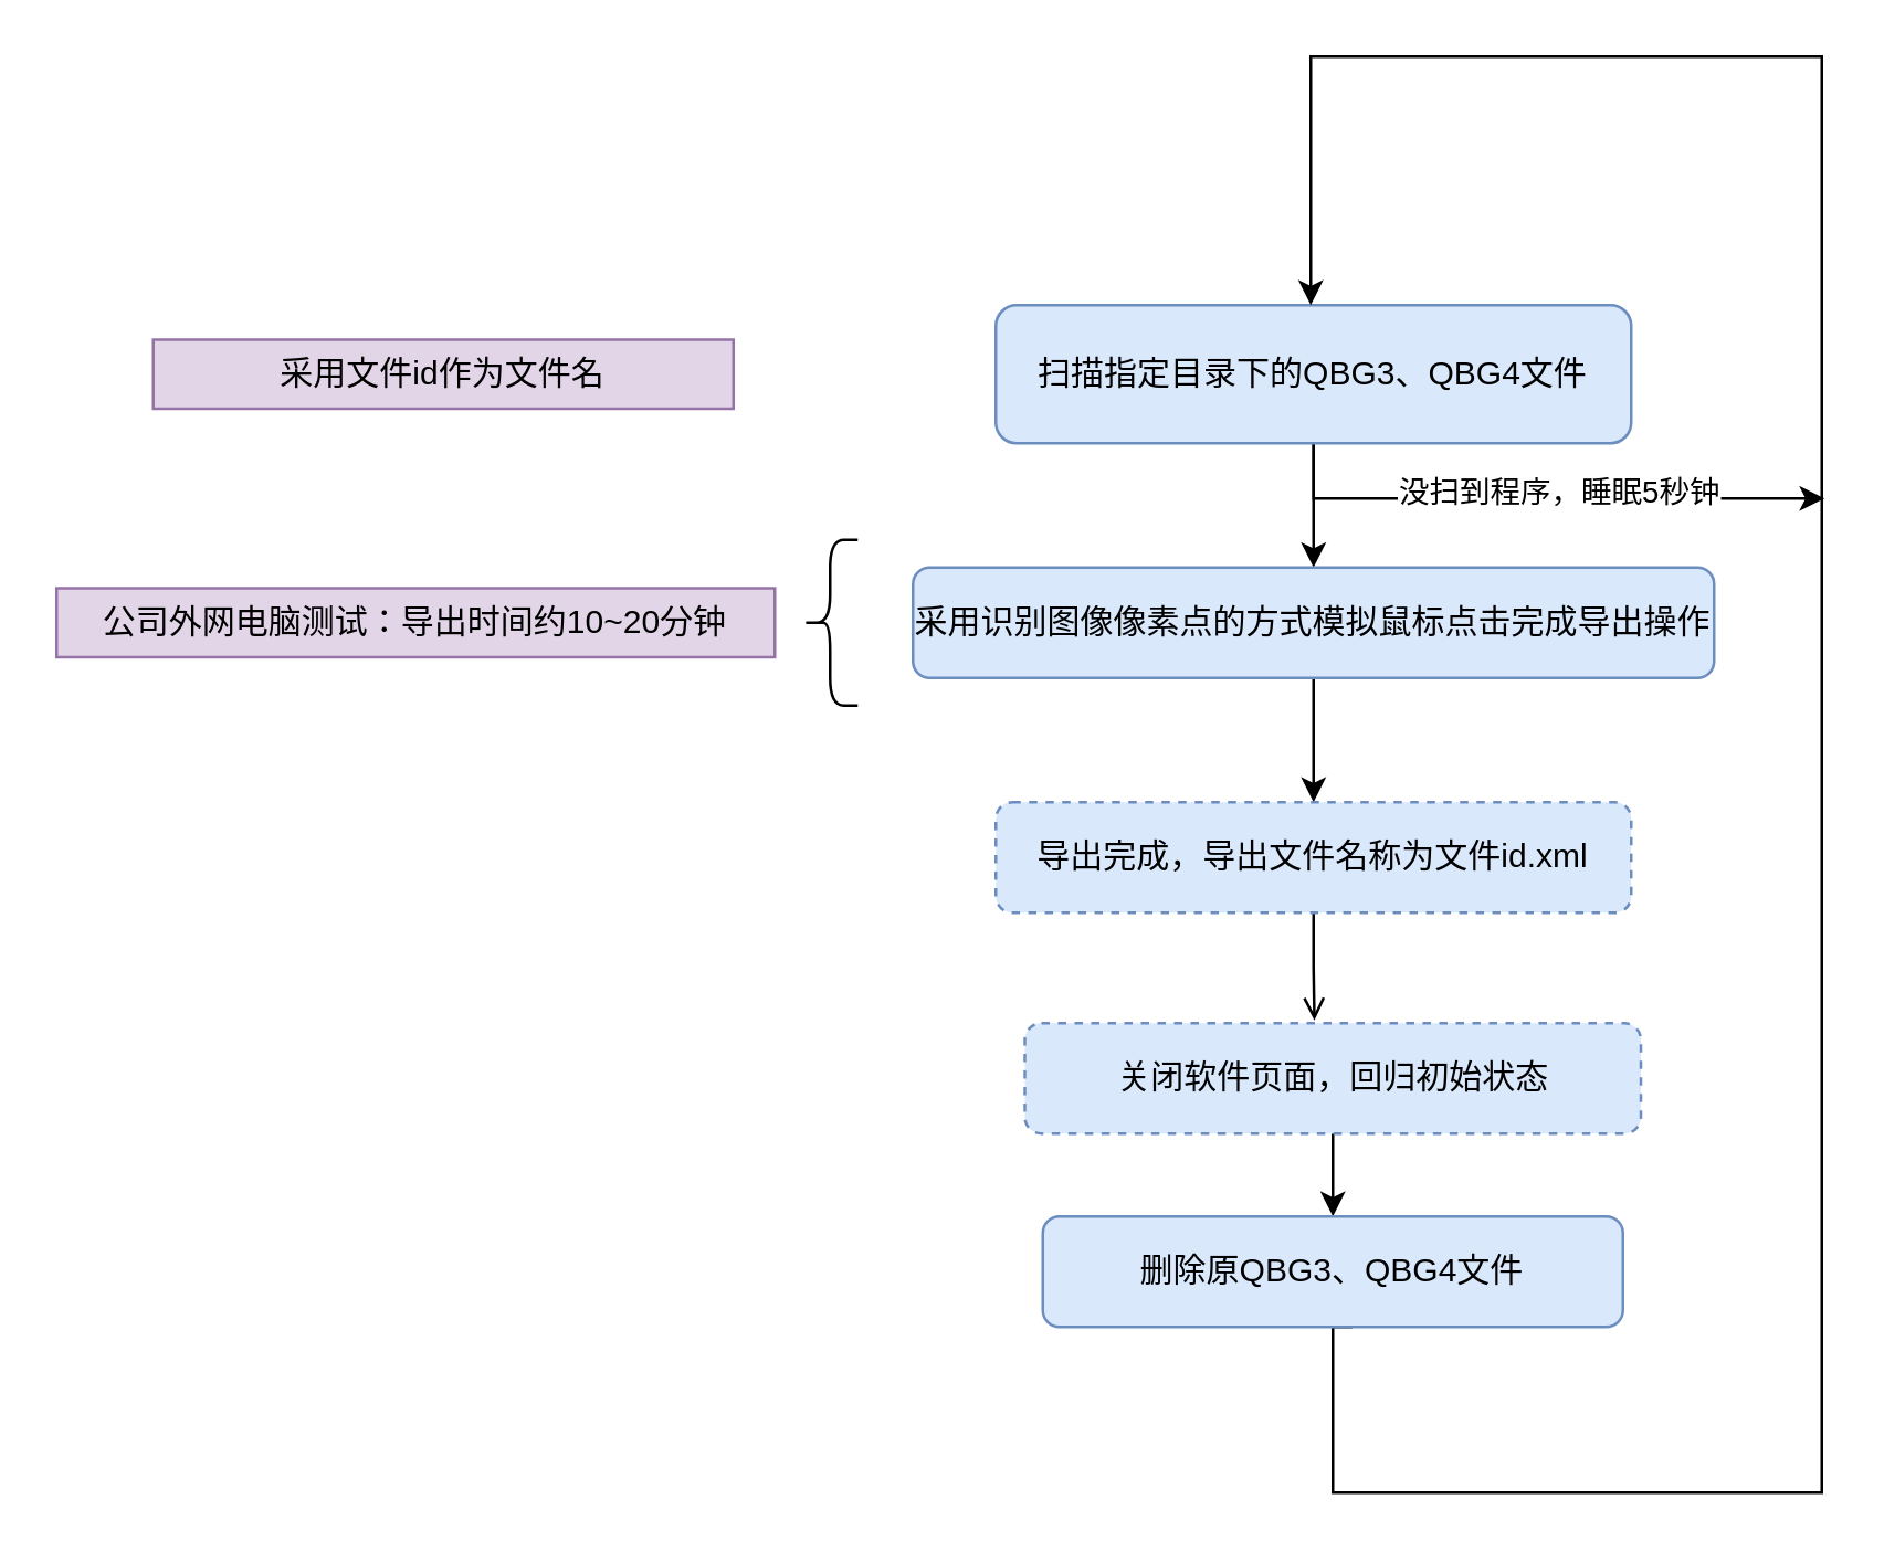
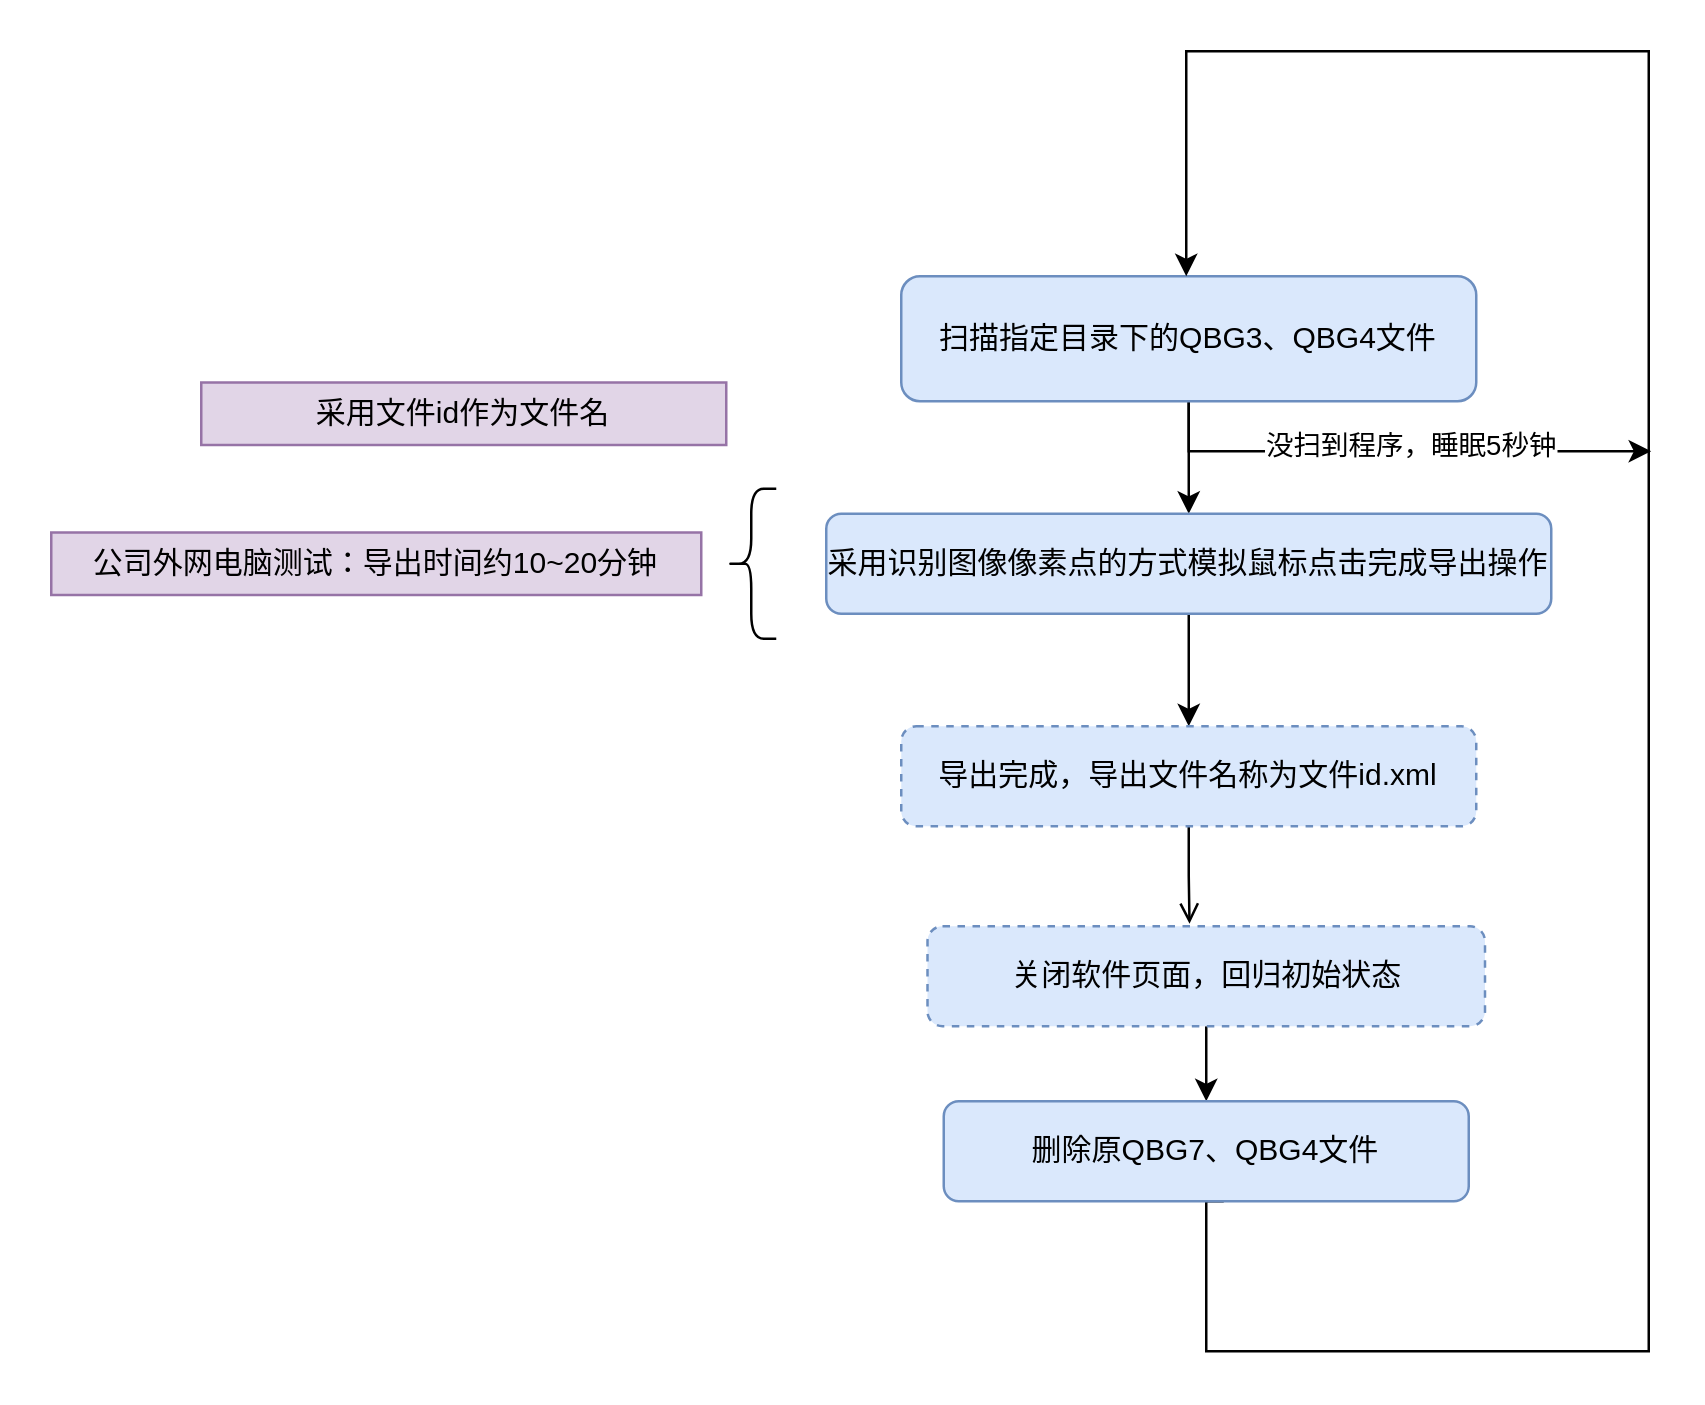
- <mxCell id="10" value="采用文件id作为文件名" style="rounded=0;whiteSpace=wrap;html=1;fillColor=#e1d5e7;strokeColor=#9673a6;" vertex="1" parent="1"><mxGeometry x="55" y="122.5" width="210" height="25" as="geometry" /></mxCell>
+ <mxCell id="10" value="采用文件id作为文件名" style="rounded=0;whiteSpace=wrap;html=1;fillColor=#e1d5e7;strokeColor=#9673a6;" vertex="1" parent="1"><mxGeometry x="80" y="152.5" width="210" height="25" as="geometry" /></mxCell>
- <mxCell id="16" value="删除原QBG3、QBG4文件" style="rounded=1;whiteSpace=wrap;html=1;fillColor=#dae8fc;strokeColor=#6c8ebf;" vertex="1" parent="1"><mxGeometry x="377" y="440" width="210" height="40" as="geometry" /></mxCell>
+ <mxCell id="16" value="删除原QBG7、QBG4文件" style="rounded=1;whiteSpace=wrap;html=1;fillColor=#dae8fc;strokeColor=#6c8ebf;" vertex="1" parent="1"><mxGeometry x="377" y="440" width="210" height="40" as="geometry" /></mxCell>
